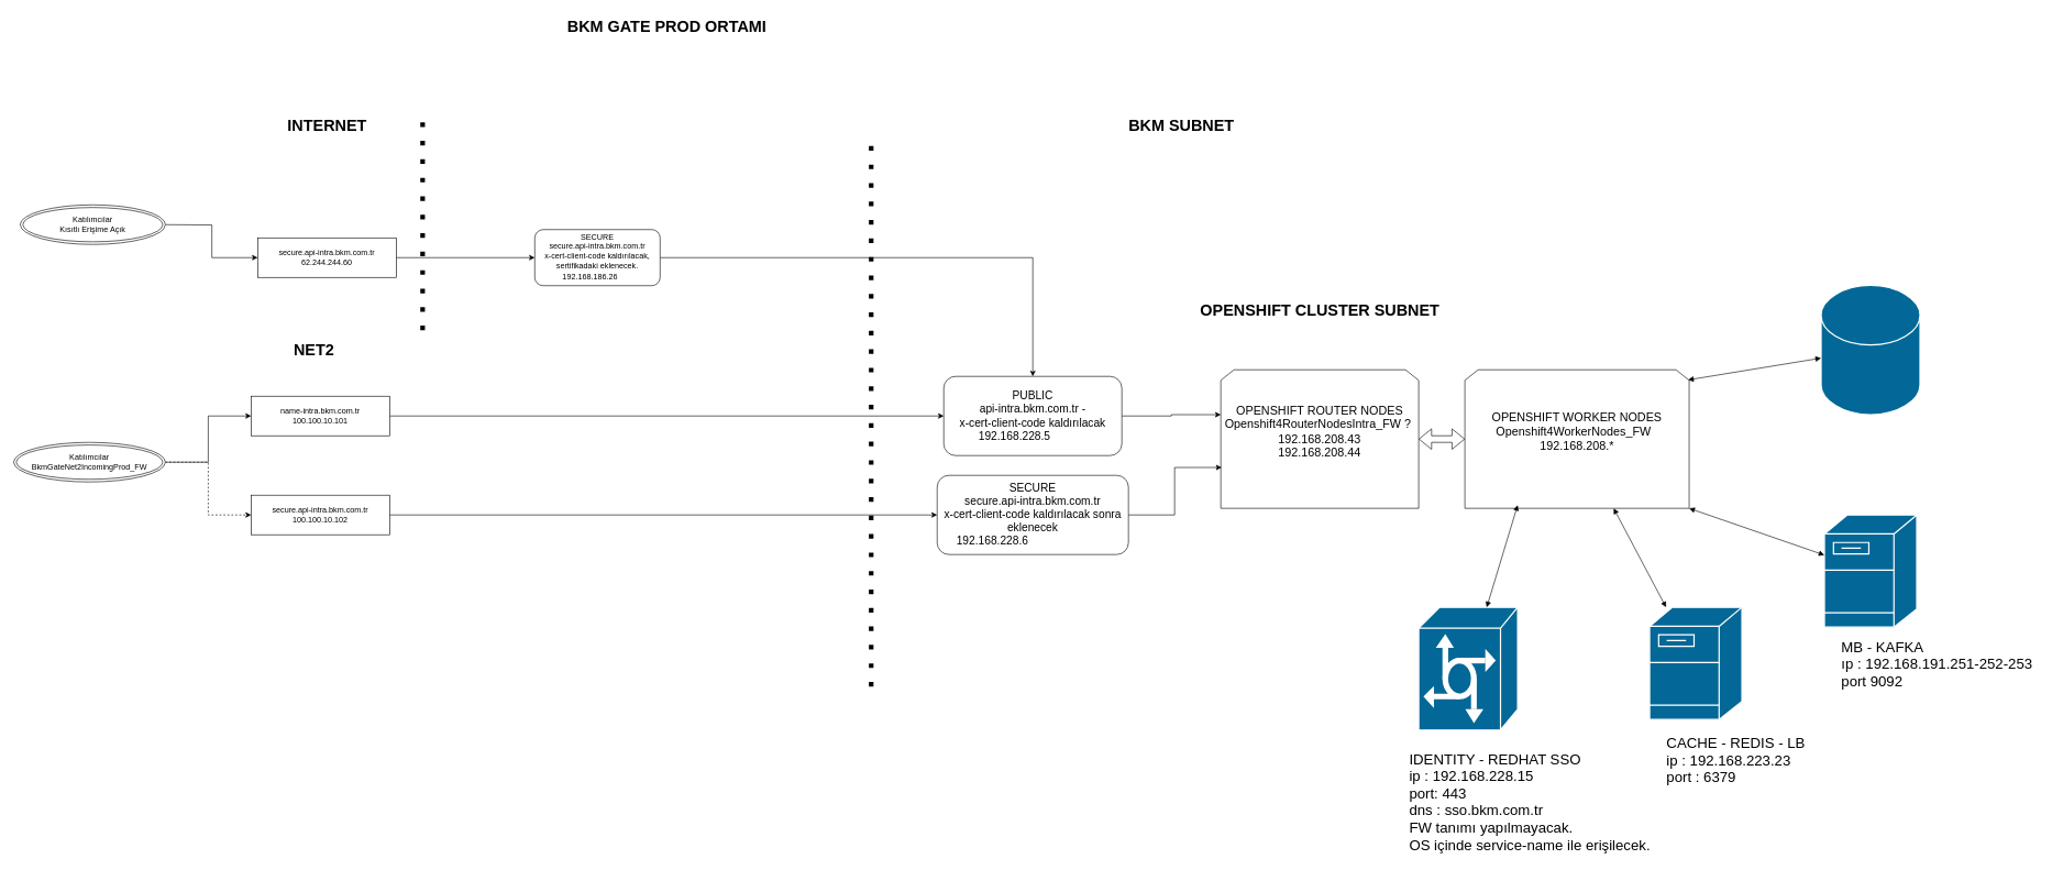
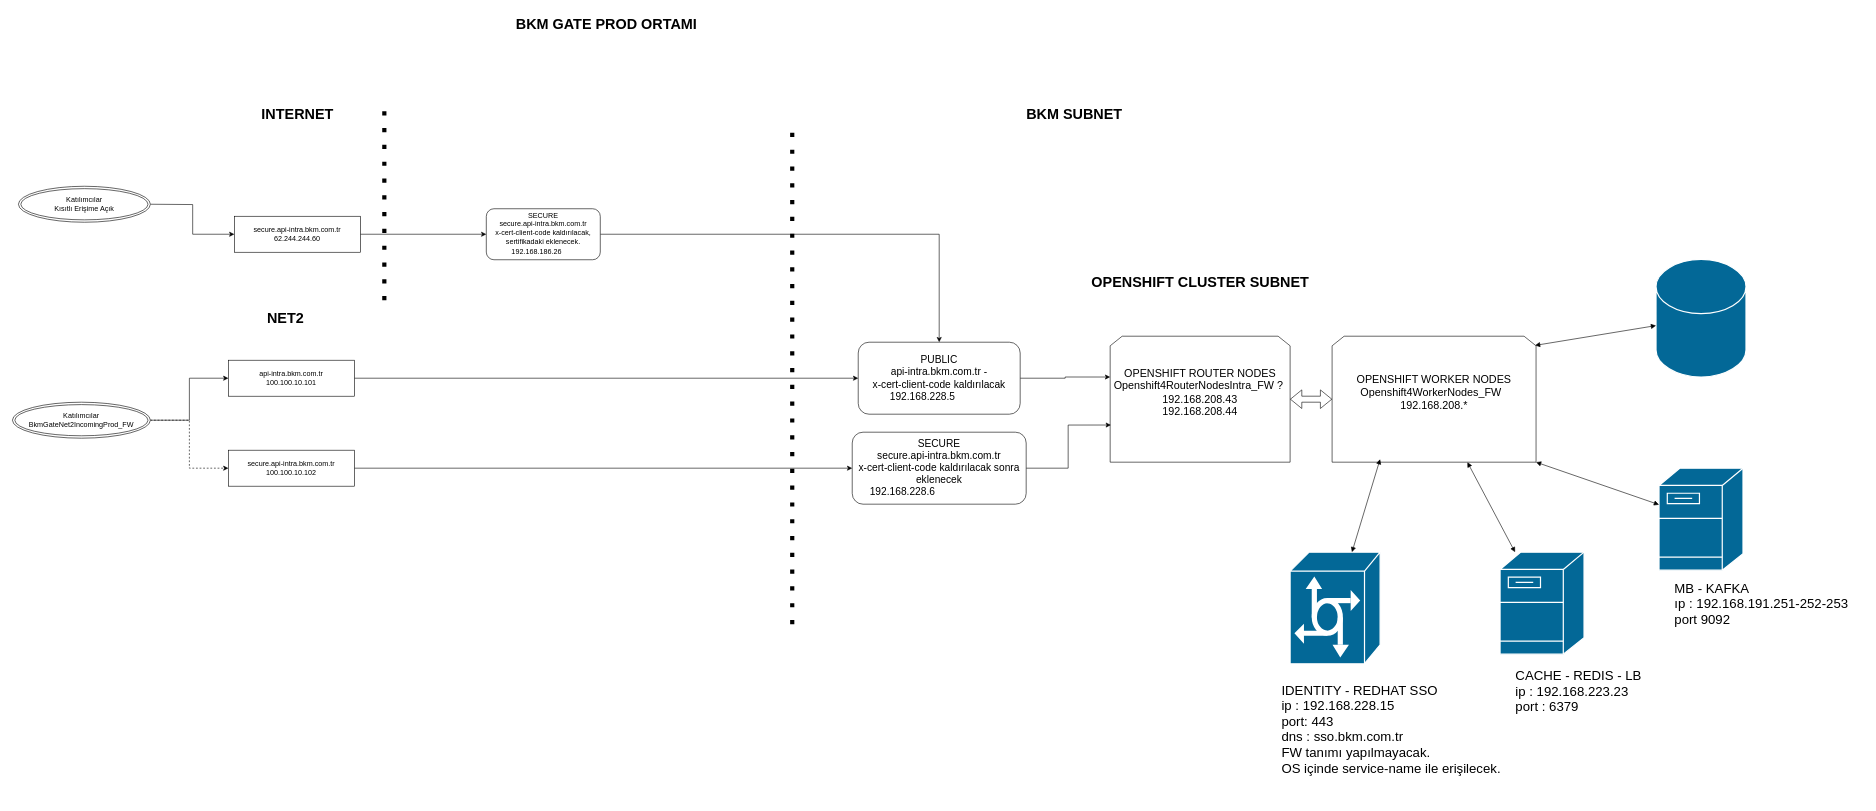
- <mxCell id="21" value="name-intra.bkm.com.tr&lt;br&gt;100.100.10.101" style="rounded=0;whiteSpace=wrap;html=1;" parent="1" vertex="1"><mxGeometry x="380" y="600" width="210" height="60" as="geometry" /></mxCell>
+ <mxCell id="21" value="api-intra.bkm.com.tr&lt;br&gt;100.100.10.101" style="rounded=0;whiteSpace=wrap;html=1;" parent="1" vertex="1"><mxGeometry x="380" y="600" width="210" height="60" as="geometry" /></mxCell>
